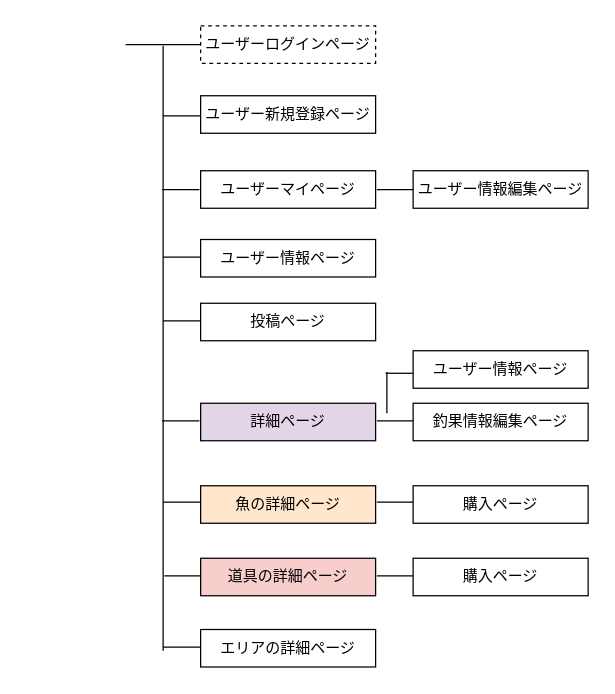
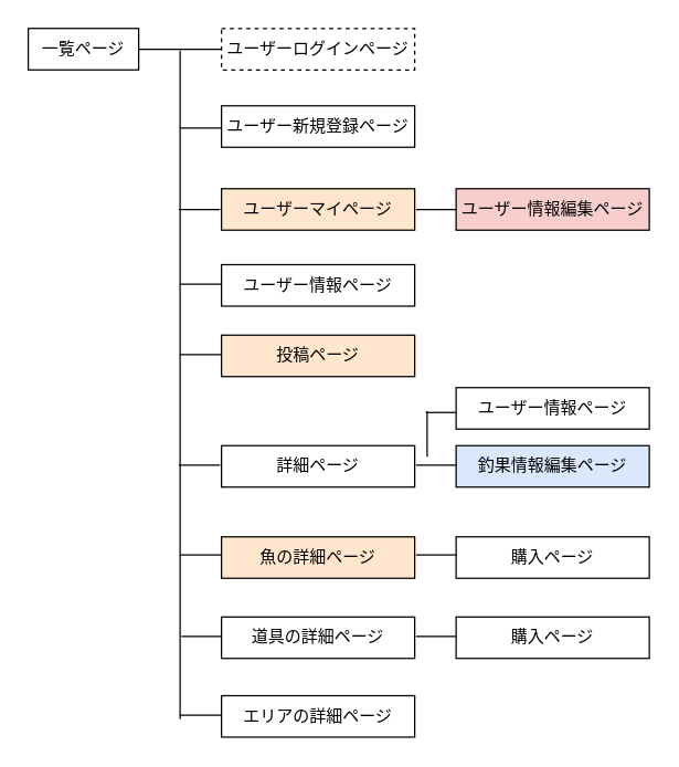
+ <mxCell id="2" value="一覧ページ" style="whiteSpace=wrap;html=1;align=center;" vertex="1" parent="1"><mxGeometry x="20" y="20" width="80" height="30" as="geometry" /></mxCell>
- <mxCell id="9" value="ユーザーマイページ" style="whiteSpace=wrap;html=1;align=center;" vertex="1" parent="1"><mxGeometry x="160" y="136" width="140" height="30" as="geometry" /></mxCell>
+ <mxCell id="9" value="ユーザーマイページ" style="whiteSpace=wrap;html=1;align=center;fillColor=#ffe6cc;" vertex="1" parent="1"><mxGeometry x="160" y="136" width="140" height="30" as="geometry" /></mxCell>
- <mxCell id="21" value="ユーザー情報編集ページ" style="whiteSpace=wrap;html=1;align=center;" vertex="1" parent="1"><mxGeometry x="330" y="136" width="140" height="30" as="geometry" /></mxCell>
+ <mxCell id="21" value="ユーザー情報編集ページ" style="whiteSpace=wrap;html=1;align=center;fillColor=#f8cecc;" vertex="1" parent="1"><mxGeometry x="330" y="136" width="140" height="30" as="geometry" /></mxCell>
- <mxCell id="11" value="投稿ページ" style="whiteSpace=wrap;html=1;align=center;" vertex="1" parent="1"><mxGeometry x="160" y="242" width="140" height="30" as="geometry" /></mxCell>
+ <mxCell id="11" value="投稿ページ" style="whiteSpace=wrap;html=1;align=center;fillColor=#ffe6cc;" vertex="1" parent="1"><mxGeometry x="160" y="242" width="140" height="30" as="geometry" /></mxCell>
- <mxCell id="13" value="詳細ページ" style="whiteSpace=wrap;html=1;align=center;fillColor=#e1d5e7;" vertex="1" parent="1"><mxGeometry x="160" y="322" width="140" height="30" as="geometry" /></mxCell>
+ <mxCell id="13" value="詳細ページ" style="whiteSpace=wrap;html=1;align=center;" vertex="1" parent="1"><mxGeometry x="160" y="322" width="140" height="30" as="geometry" /></mxCell>
- <mxCell id="23" value="釣果情報編集ページ" style="whiteSpace=wrap;html=1;align=center;" vertex="1" parent="1"><mxGeometry x="330" y="322" width="140" height="30" as="geometry" /></mxCell>
+ <mxCell id="23" value="釣果情報編集ページ" style="whiteSpace=wrap;html=1;align=center;fillColor=#dae8fc;" vertex="1" parent="1"><mxGeometry x="330" y="322" width="140" height="30" as="geometry" /></mxCell>
- <mxCell id="17" value="道具の詳細ページ" style="whiteSpace=wrap;html=1;align=center;fillColor=#f8cecc;" vertex="1" parent="1"><mxGeometry x="160" y="446" width="140" height="30" as="geometry" /></mxCell>
+ <mxCell id="17" value="道具の詳細ページ" style="whiteSpace=wrap;html=1;align=center;" vertex="1" parent="1"><mxGeometry x="160" y="446" width="140" height="30" as="geometry" /></mxCell>
